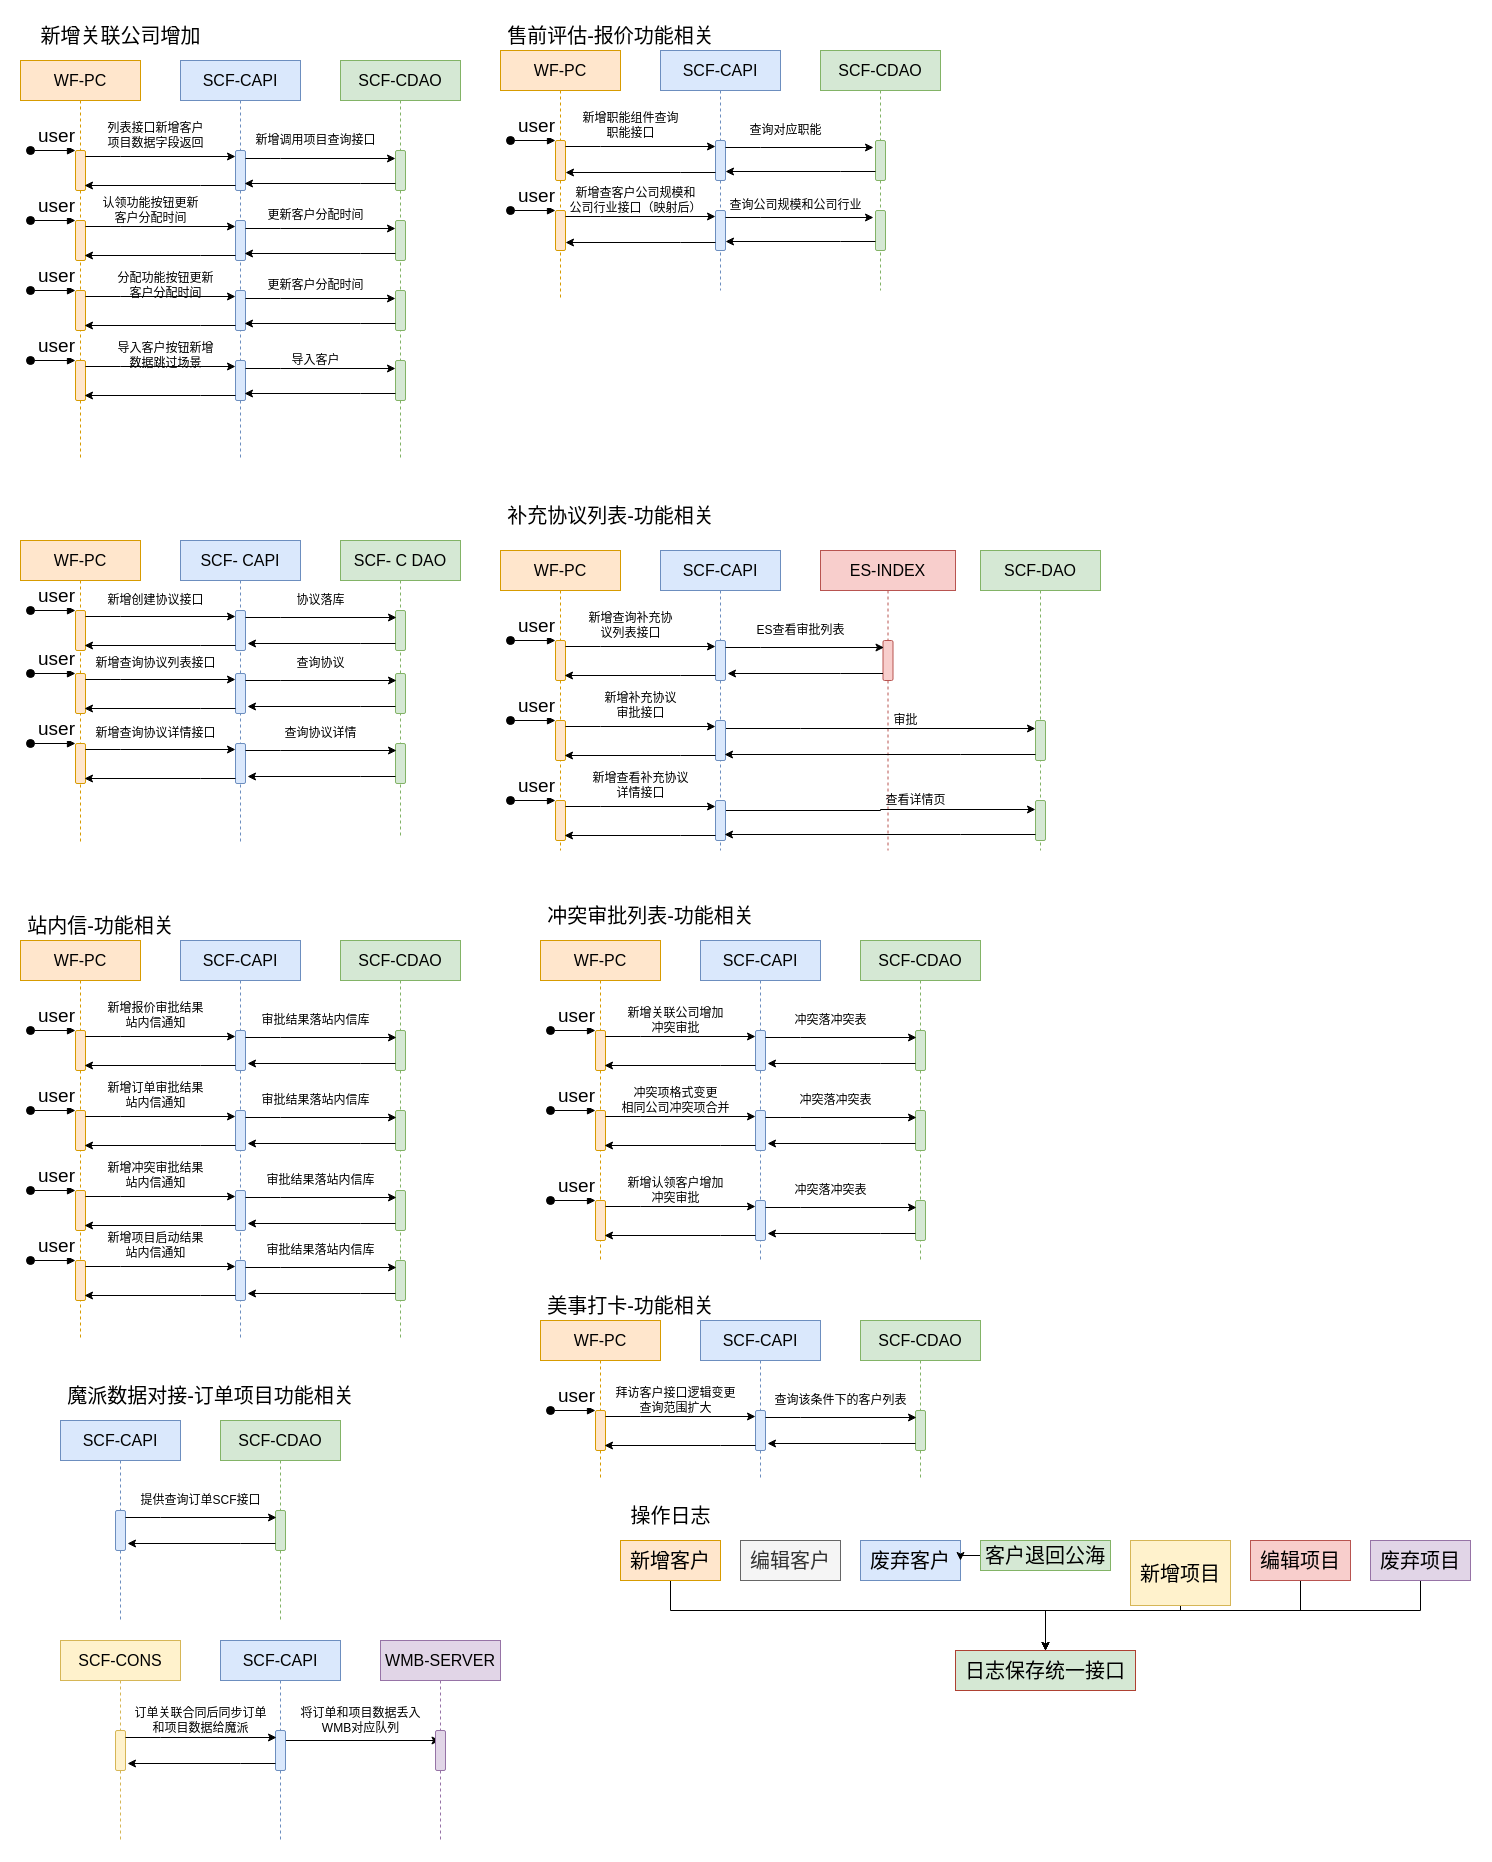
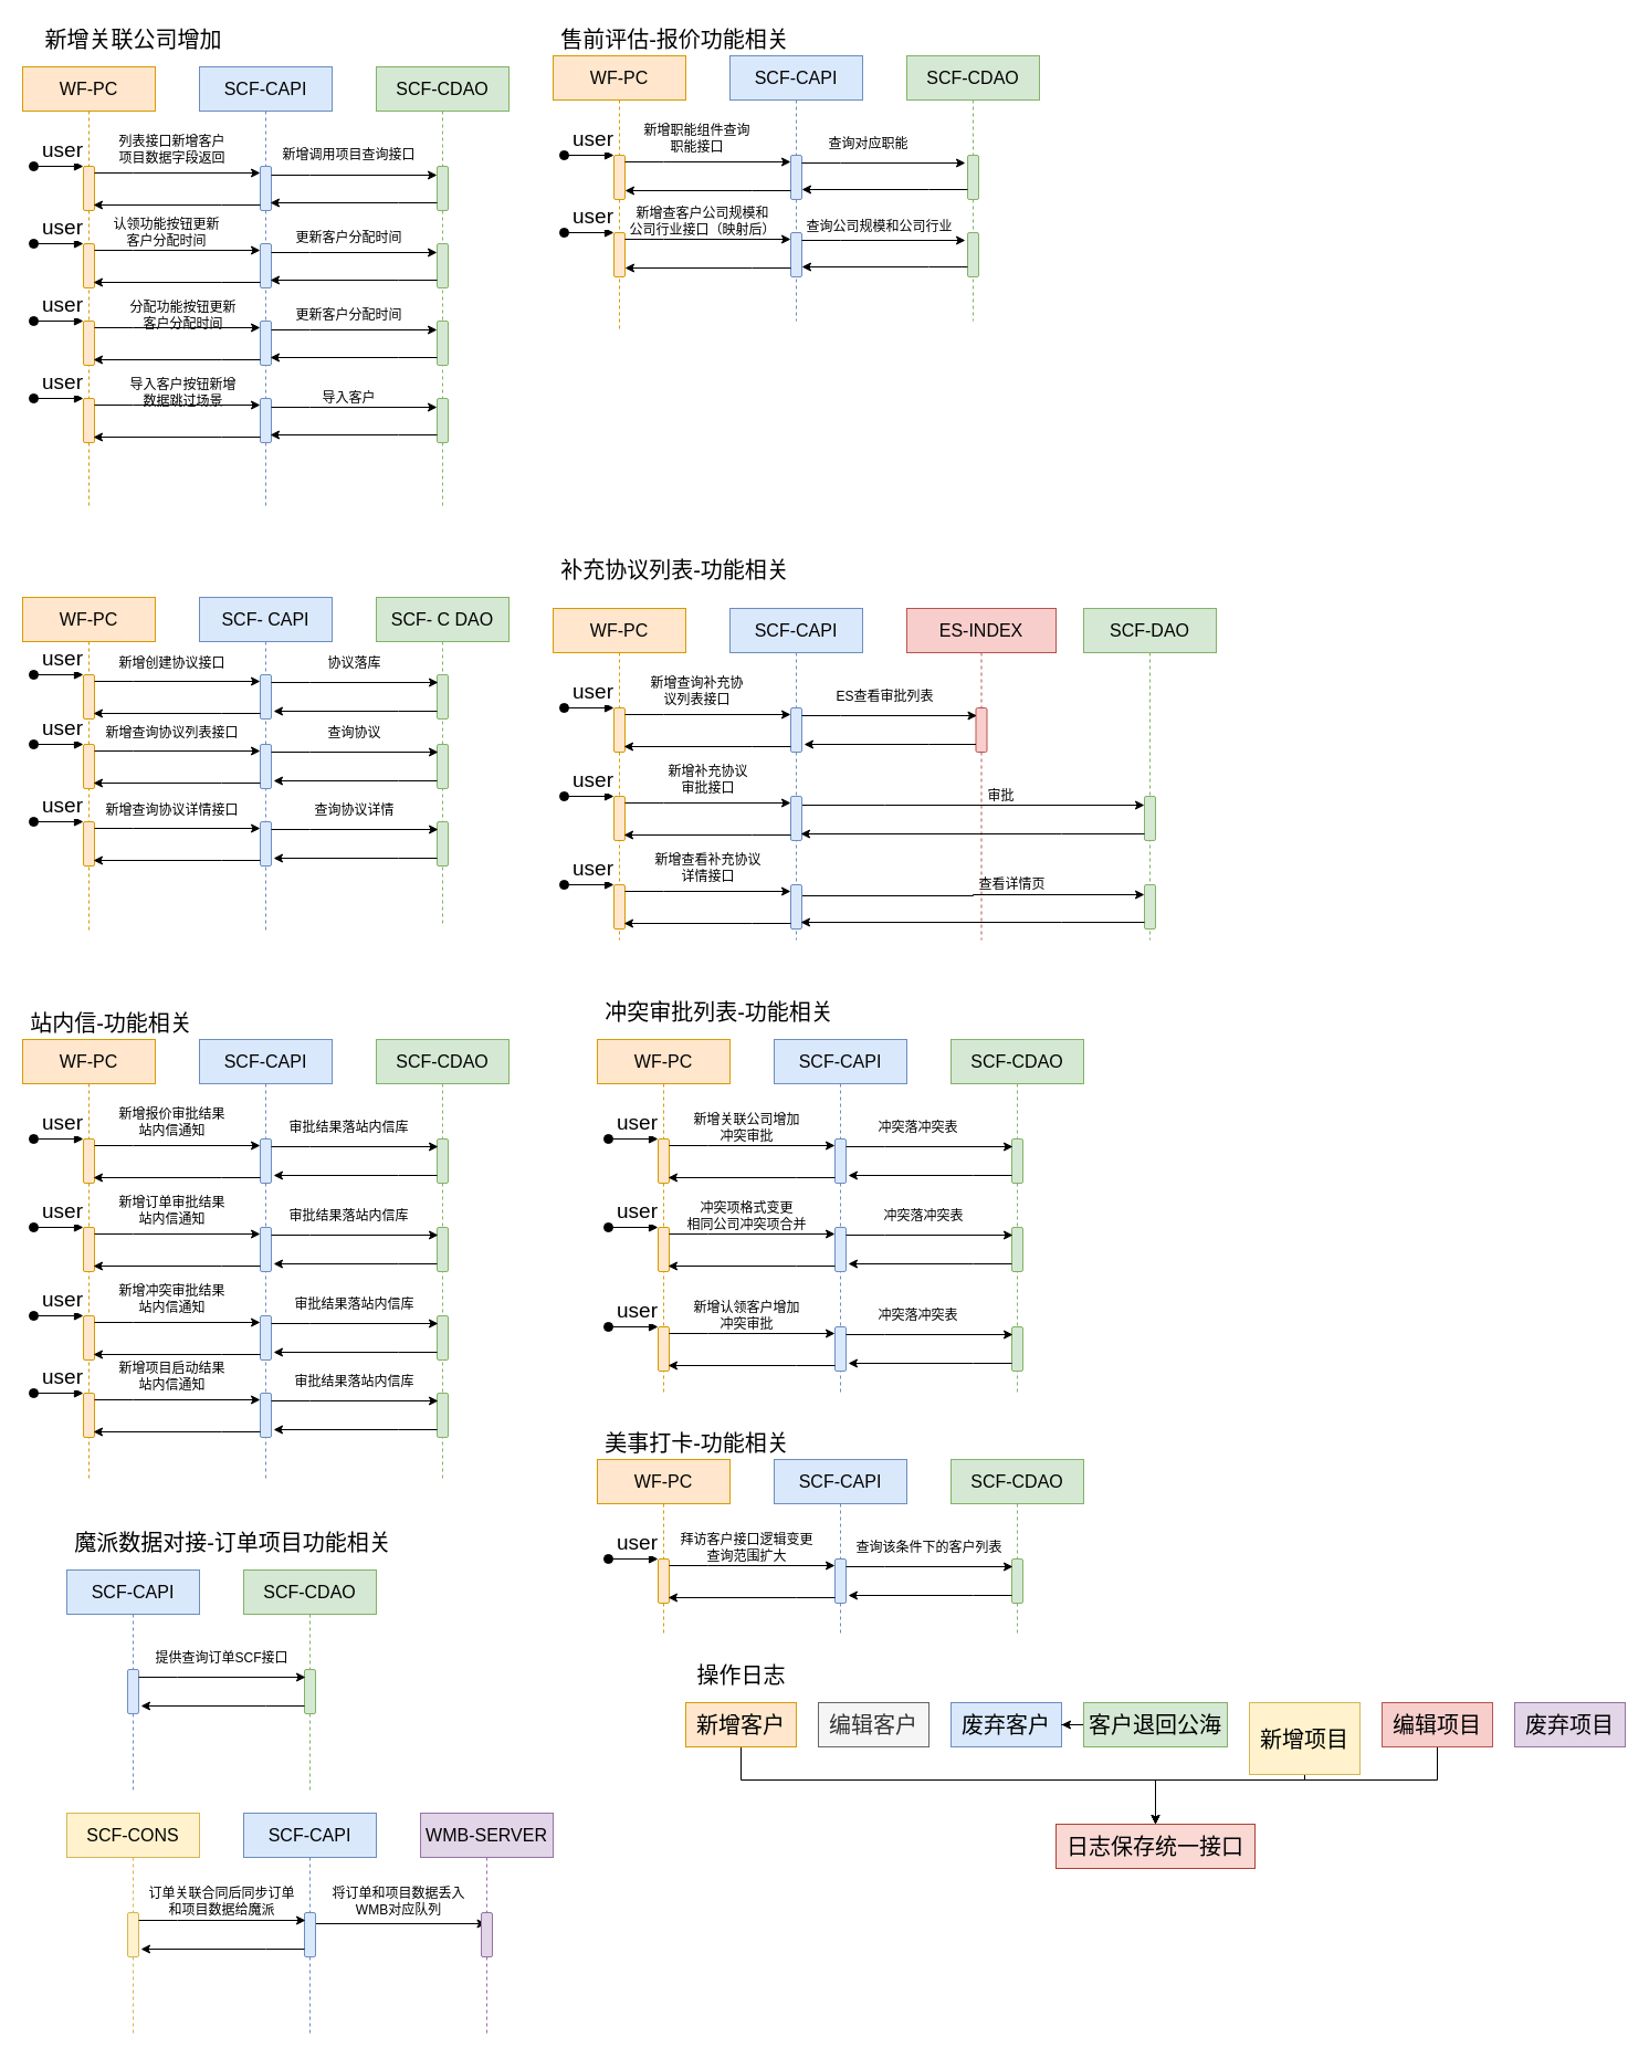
- <mxCell id="256" value="客户退回公海" style="rounded=0;whiteSpace=wrap;html=1;fontSize=20;fillColor=#d5e8d4;strokeColor=#82b366;" vertex="1" parent="1"><mxGeometry x="980" y="1540" width="130" height="30" as="geometry" /></mxCell>
+ <mxCell id="256" value="客户退回公海" style="rounded=0;whiteSpace=wrap;html=1;fontSize=20;fillColor=#d5e8d4;strokeColor=#82b366;" vertex="1" parent="1"><mxGeometry x="980" y="1540" width="130" height="40" as="geometry" /></mxCell>
- <mxCell id="261" style="edgeStyle=orthogonalEdgeStyle;rounded=0;orthogonalLoop=1;jettySize=auto;html=1;entryX=0.5;entryY=0;entryDx=0;entryDy=0;fontSize=20;" edge="1" parent="1" source="262" target="250"><mxGeometry relative="1" as="geometry"><Array as="points"><mxPoint x="1420" y="1610" /><mxPoint x="1045" y="1610" /></Array></mxGeometry></mxCell>
- <mxCell id="250" value="日志保存统一接口" style="rounded=0;whiteSpace=wrap;html=1;fontSize=20;fillColor=#d5e8d4;strokeColor=#ae4132;" vertex="1" parent="1"><mxGeometry x="955" y="1650" width="180" height="40" as="geometry" /></mxCell>
+ <mxCell id="250" value="日志保存统一接口" style="rounded=0;whiteSpace=wrap;html=1;fontSize=20;fillColor=#fad9d5;strokeColor=#ae4132;" vertex="1" parent="1"><mxGeometry x="955" y="1650" width="180" height="40" as="geometry" /></mxCell>
